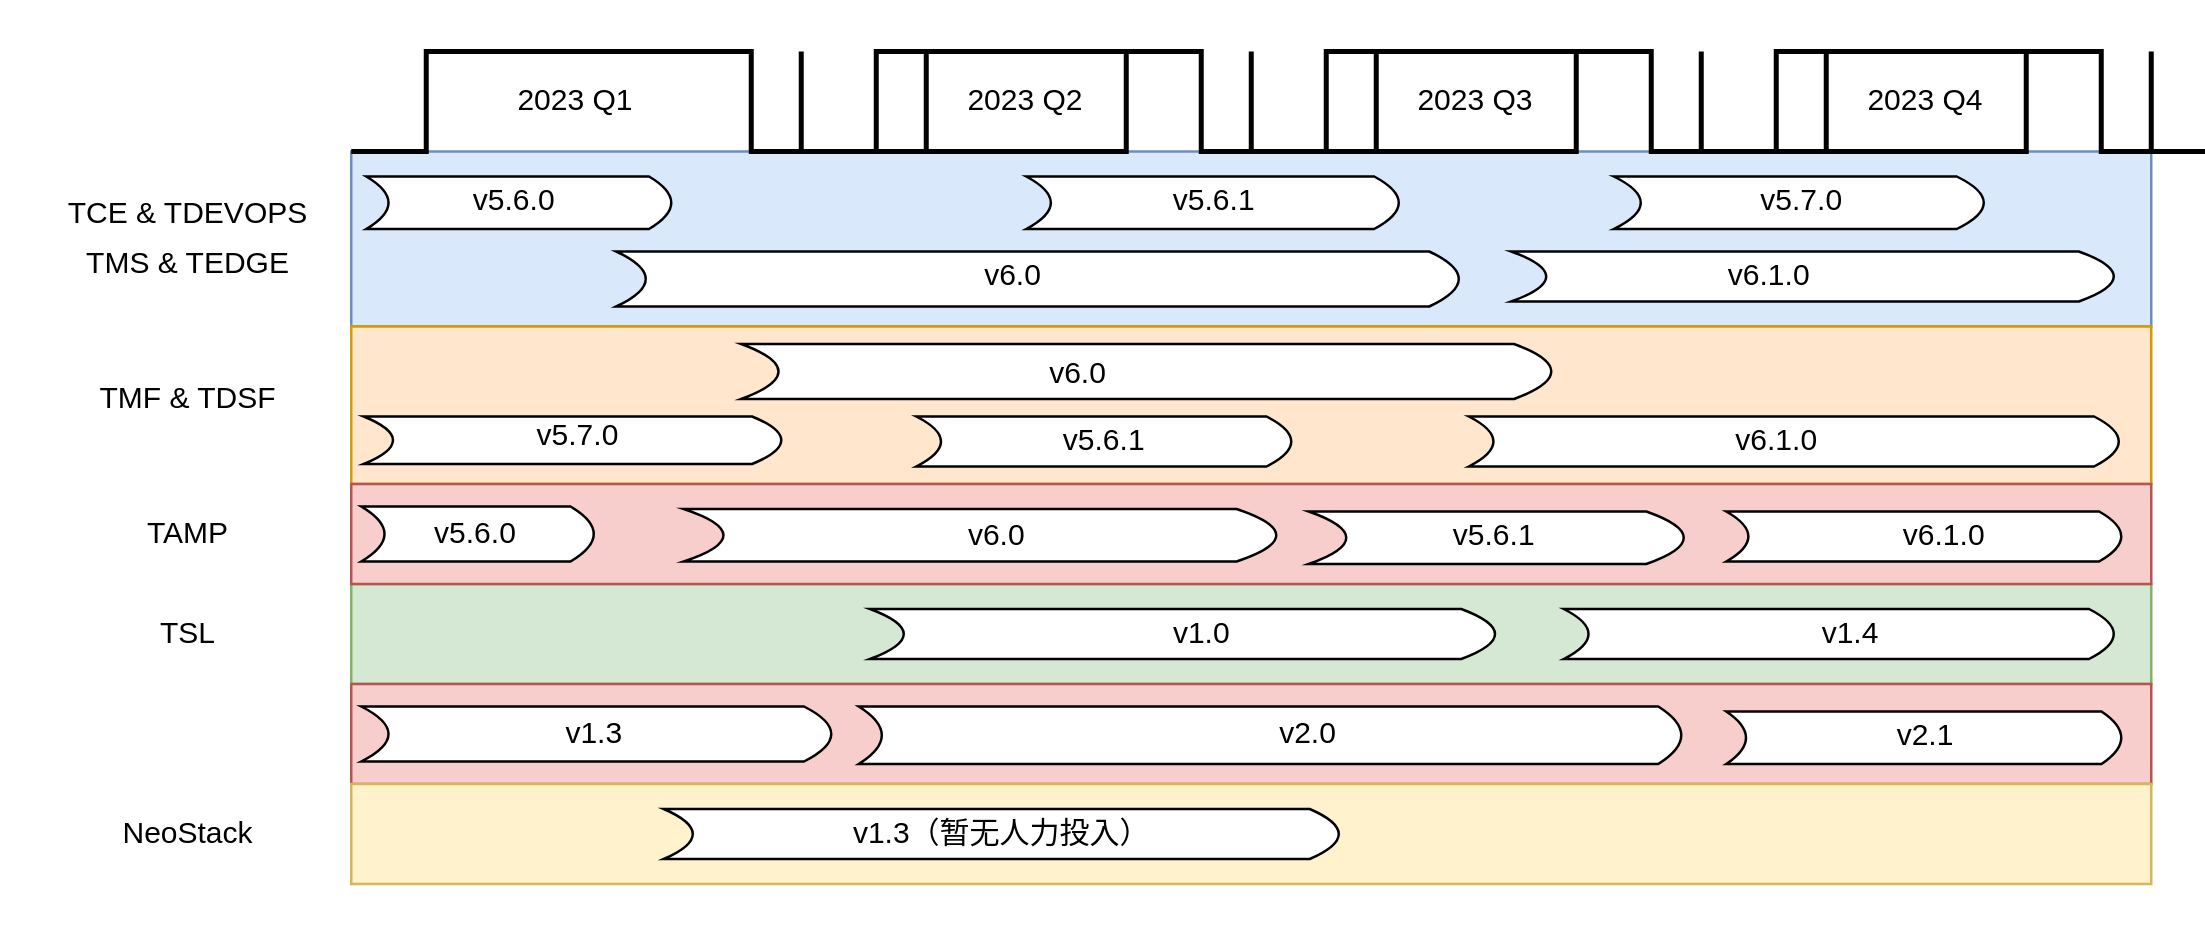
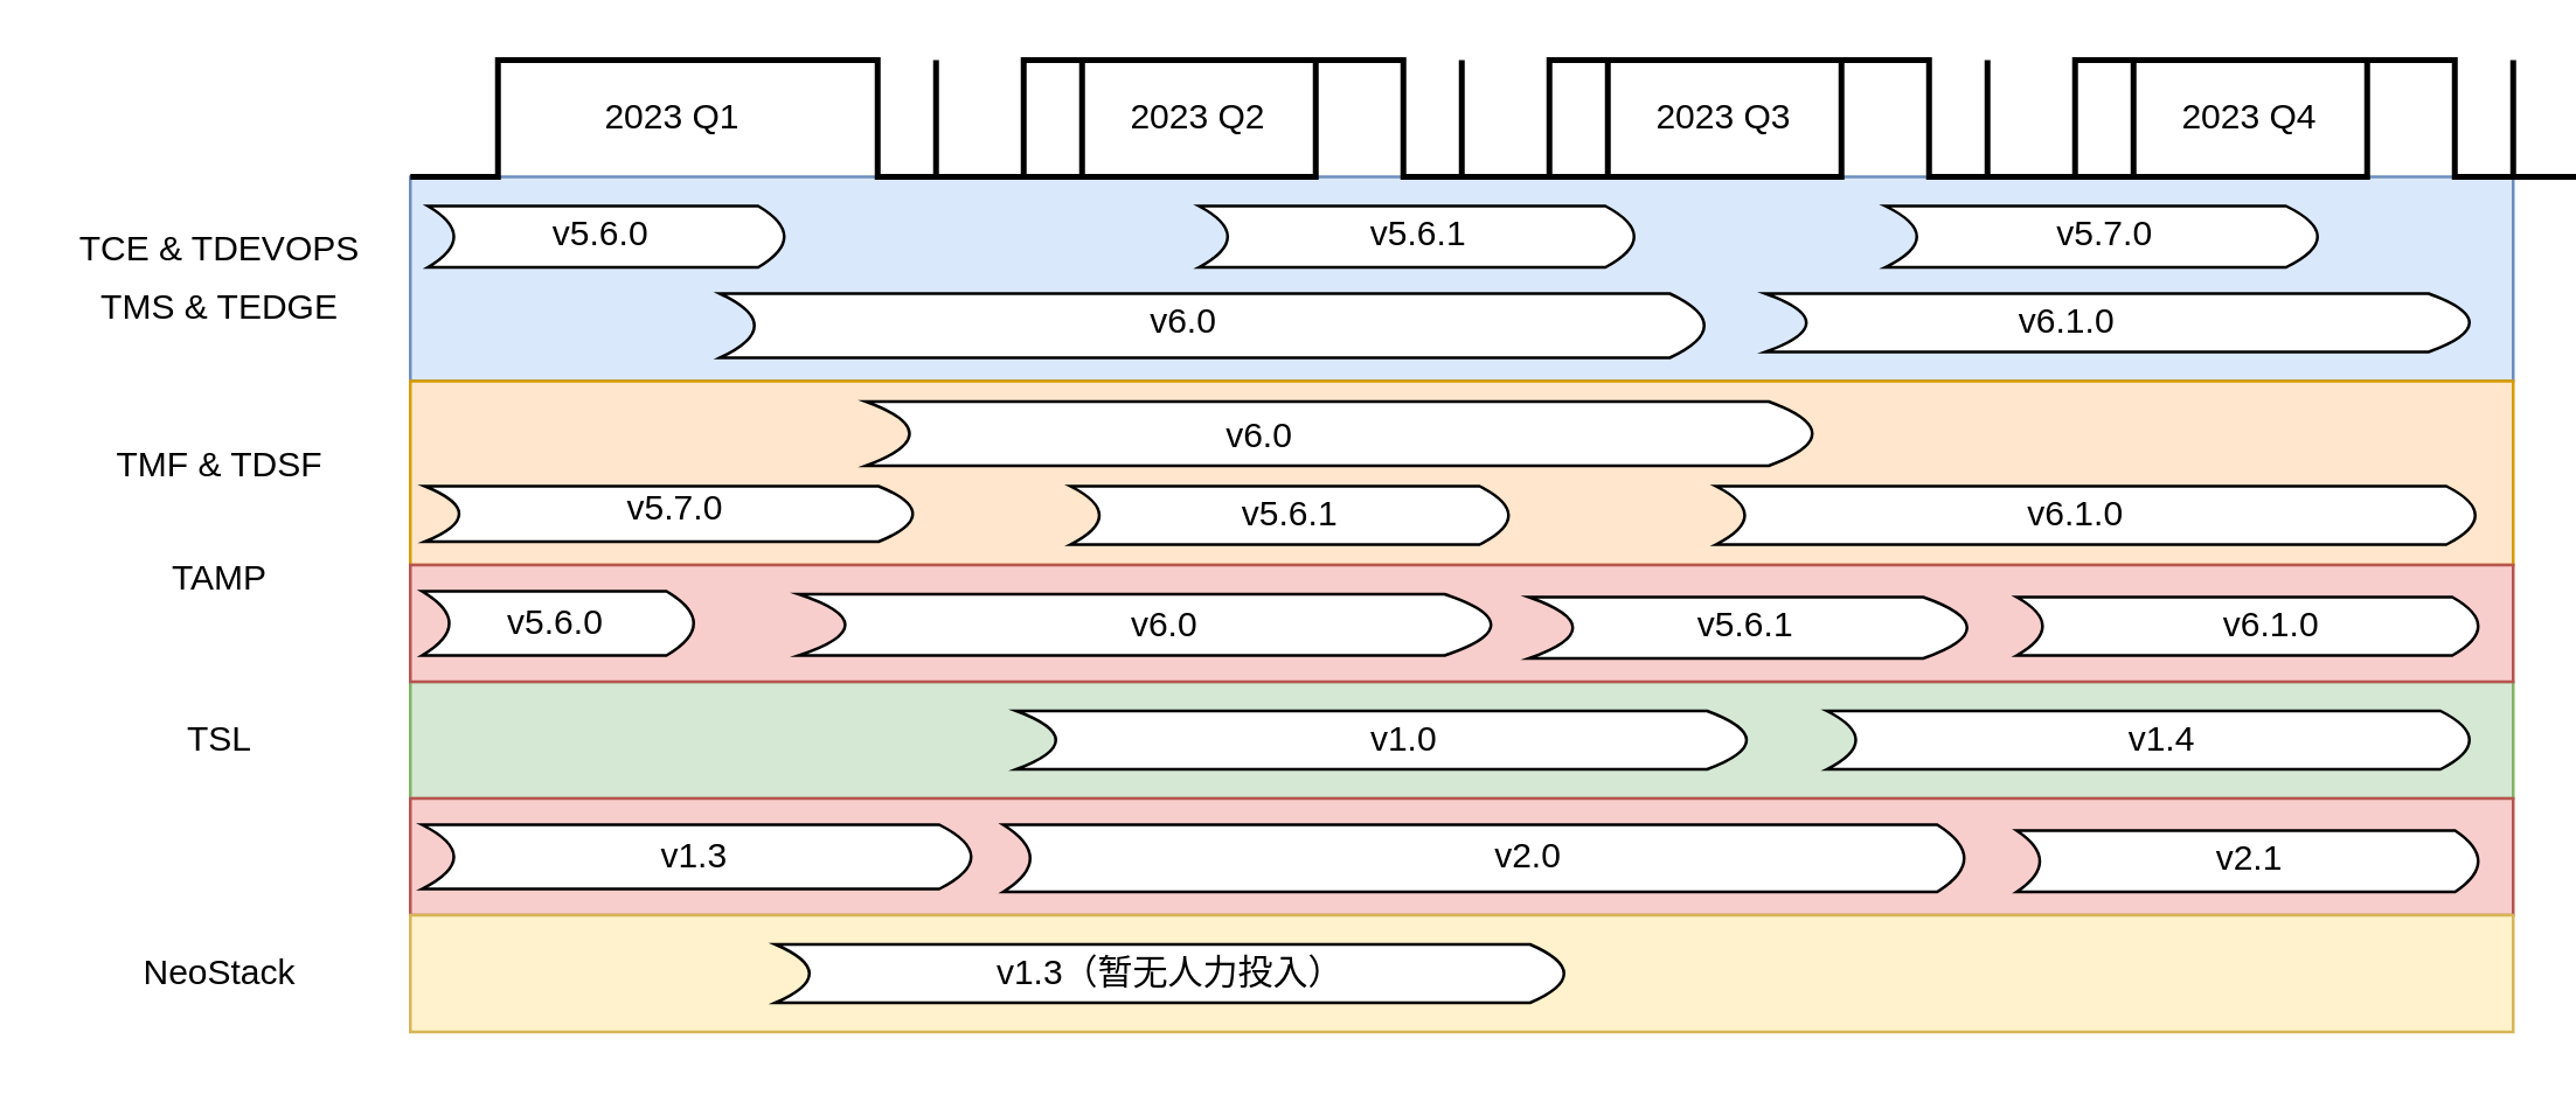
- <mxCell id="32" value="TAMP" style="text;html=1;strokeColor=none;fillColor=none;align=center;verticalAlign=middle;whiteSpace=wrap;rounded=0;" parent="1" vertex="1"><mxGeometry x="20" y="203" width="110" height="20" as="geometry" /></mxCell>
+ <mxCell id="32" value="TAMP" style="text;html=1;strokeColor=none;fillColor=none;align=center;verticalAlign=middle;whiteSpace=wrap;rounded=0;" parent="1" vertex="1"><mxGeometry x="20" y="188" width="110" height="20" as="geometry" /></mxCell>
